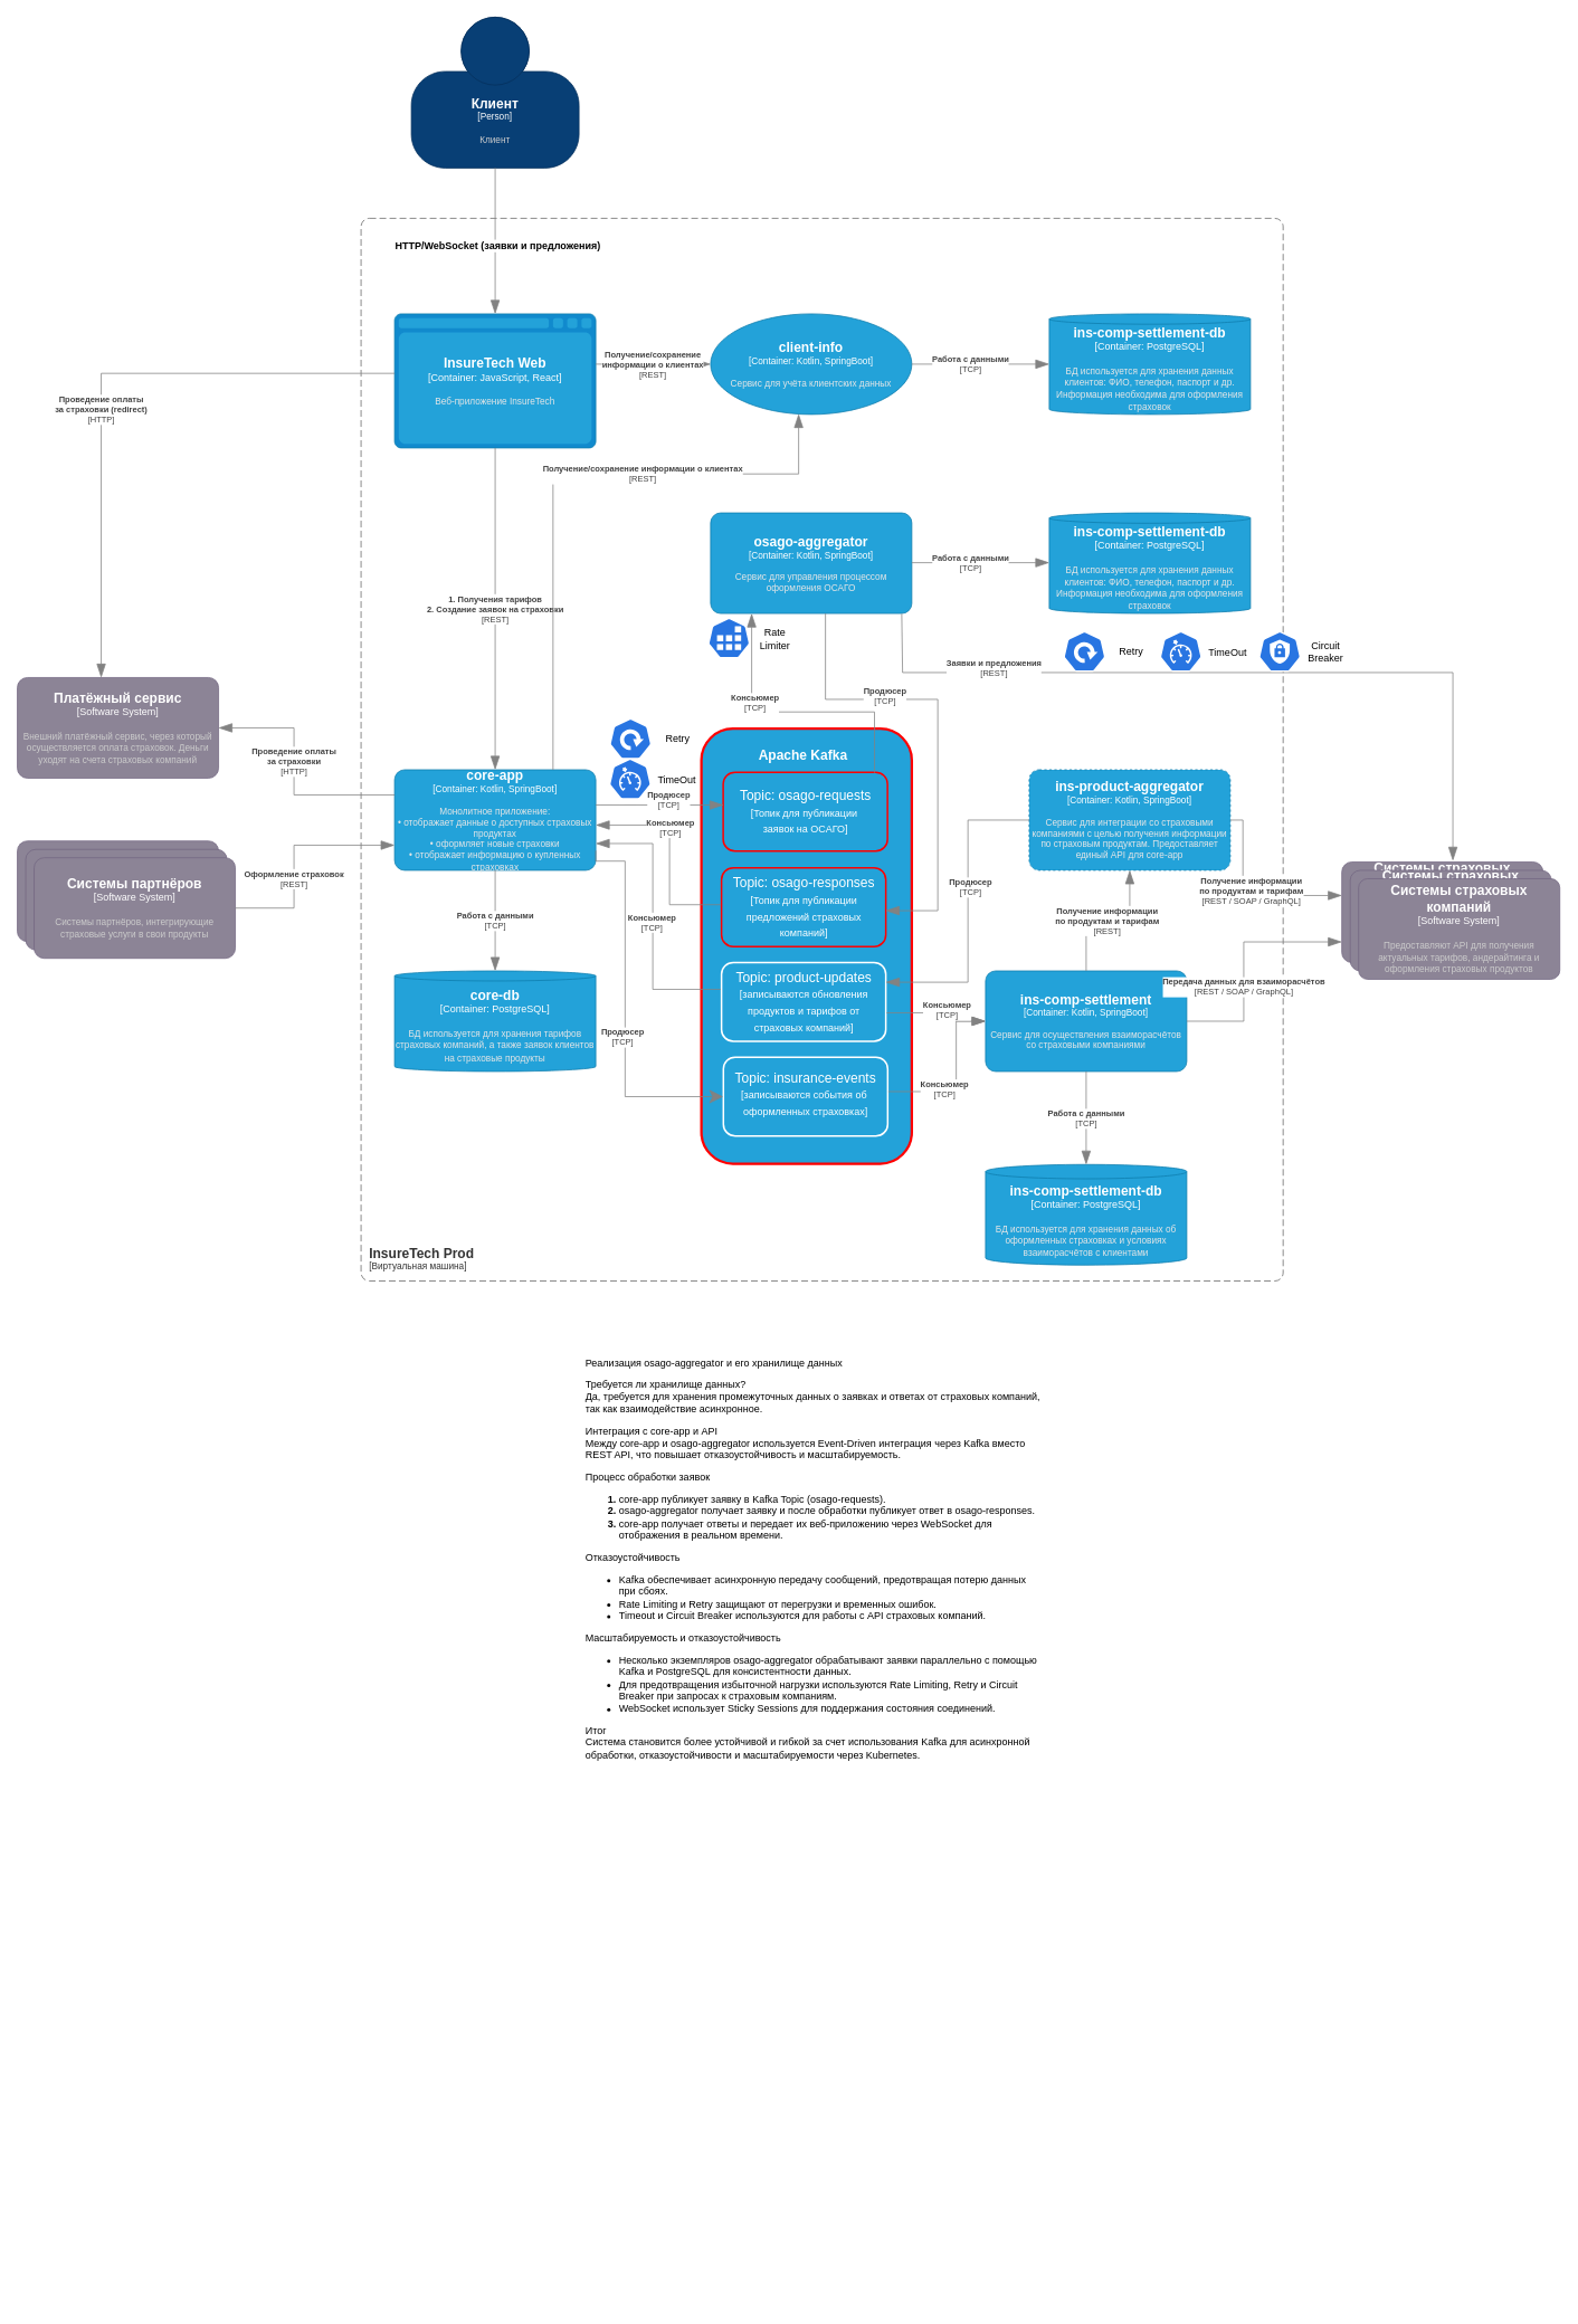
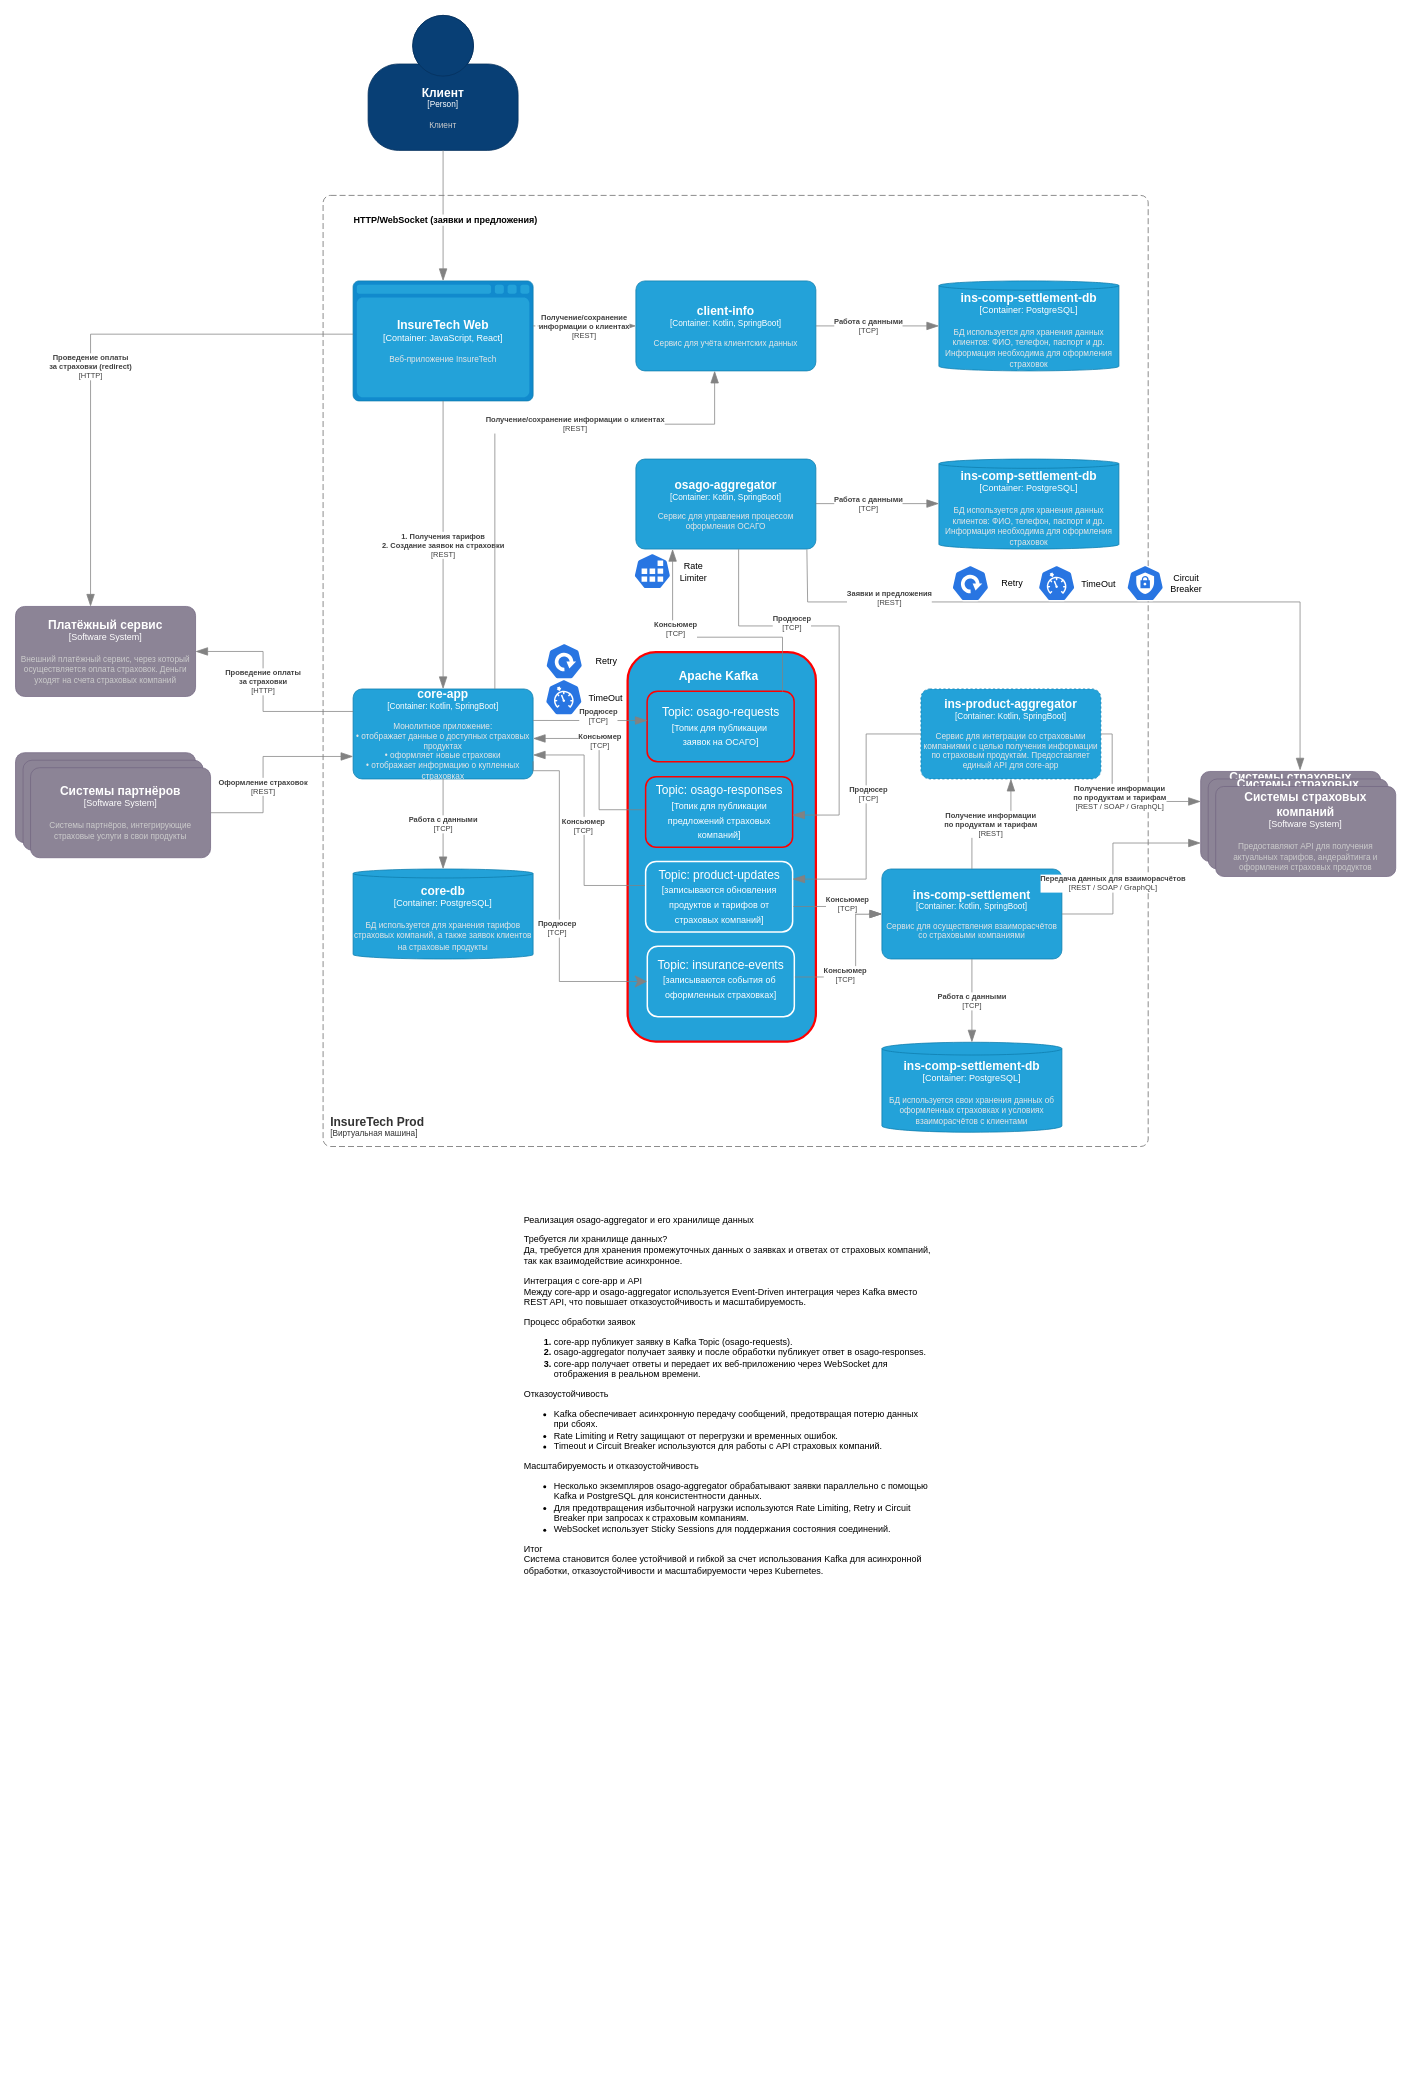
- <mxCell id="32" value="&lt;div style=&quot;text-align: left&quot;&gt;&lt;div style=&quot;text-align: center&quot;&gt;&lt;b&gt;Получение/сохранение&#10; информации о клиентах&lt;/b&gt;&lt;/div&gt;&lt;div style=&quot;text-align: center&quot;&gt;[REST]&lt;/div&gt;&lt;/div&gt;" style="endArrow=blockThin;html=1;fontSize=10;fontColor=#404040;strokeWidth=1;endFill=1;strokeColor=#828282;elbow=vertical;metaEdit=1;endSize=14;startSize=14;jumpStyle=arc;jumpSize=16;rounded=0;edgeStyle=orthogonalEdgeStyle;" parent="1" source="5" target="28" edge="1"><mxGeometry width="240" relative="1" as="geometry"><mxPoint x="720" y="948" as="sourcePoint" /><mxPoint x="900" y="778" as="targetPoint" /><mxPoint x="-1" as="offset" /><Array as="points"><mxPoint x="820" y="434" /><mxPoint x="820" y="434" /></Array></mxGeometry></mxCell>
+ <mxCell id="32" value="&lt;div style=&quot;text-align: left&quot;&gt;&lt;div style=&quot;text-align: center&quot;&gt;&lt;b&gt;Получение/сохранение&#10; информации о клиентах&lt;/b&gt;&lt;/div&gt;&lt;div style=&quot;text-align: center&quot;&gt;[REST]&lt;/div&gt;&lt;/div&gt;" style="endArrow=blockThin;html=1;fontSize=10;fontColor=#404040;strokeWidth=1;endFill=1;strokeColor=#828282;elbow=vertical;metaEdit=1;endSize=14;startSize=14;jumpStyle=arc;jumpSize=16;rounded=0;edgeStyle=orthogonalEdgeStyle;dashed=1;" parent="1" source="5" target="28" edge="1"><mxGeometry width="240" relative="1" as="geometry"><mxPoint x="720" y="948" as="sourcePoint" /><mxPoint x="900" y="778" as="targetPoint" /><mxPoint x="-1" as="offset" /><Array as="points"><mxPoint x="820" y="434" /><mxPoint x="820" y="434" /></Array></mxGeometry></mxCell>
- <mxCell id="28" value="&lt;font style=&quot;font-size: 16px&quot;&gt;&lt;b&gt;client-info&lt;/b&gt;&lt;/font&gt;&lt;div&gt;[Container: Kotlin, SpringBoot]&lt;/div&gt;&lt;br&gt;&lt;div&gt;&lt;font style=&quot;font-size: 11px&quot;&gt;&lt;font color=&quot;#E6E6E6&quot;&gt;Сервис для учёта клиентских данных&lt;/font&gt;&lt;/div&gt;" style="ellipse;whiteSpace=wrap;html=1;fontSize=11;labelBackgroundColor=none;fillColor=#23A2D9;fontColor=#ffffff;align=center;arcSize=10;strokeColor=#0E7DAD;metaEdit=1;resizable=0;points=[[0.25,0,0],[0.5,0,0],[0.75,0,0],[1,0.25,0],[1,0.5,0],[1,0.75,0],[0.75,1,0],[0.5,1,0],[0.25,1,0],[0,0.75,0],[0,0.5,0],[0,0.25,0]];" parent="1" vertex="1"><mxGeometry x="847" y="374" width="240" height="120" as="geometry" /></mxCell>
+ <mxCell id="28" value="&lt;font style=&quot;font-size: 16px&quot;&gt;&lt;b&gt;client-info&lt;/b&gt;&lt;/font&gt;&lt;div&gt;[Container: Kotlin, SpringBoot]&lt;/div&gt;&lt;br&gt;&lt;div&gt;&lt;font style=&quot;font-size: 11px&quot;&gt;&lt;font color=&quot;#E6E6E6&quot;&gt;Сервис для учёта клиентских данных&lt;/font&gt;&lt;/div&gt;" style="rounded=1;whiteSpace=wrap;html=1;fontSize=11;labelBackgroundColor=none;fillColor=#23A2D9;fontColor=#ffffff;align=center;arcSize=10;strokeColor=#0E7DAD;metaEdit=1;resizable=0;points=[[0.25,0,0],[0.5,0,0],[0.75,0,0],[1,0.25,0],[1,0.5,0],[1,0.75,0],[0.75,1,0],[0.5,1,0],[0.25,1,0],[0,0.75,0],[0,0.5,0],[0,0.25,0]];" parent="1" vertex="1"><mxGeometry x="847" y="374" width="240" height="120" as="geometry" /></mxCell>
- <mxCell id="21" value="&lt;font style=&quot;font-size: 16px&quot;&gt;&lt;b&gt;ins-comp-settlement-db&lt;/b&gt;&lt;/font&gt;&lt;div&gt;[Container:&amp;nbsp;PostgreSQL]&lt;/div&gt;&lt;br&gt;&lt;div&gt;&lt;font style=&quot;font-size: 11px&quot;&gt;&lt;font color=&quot;#E6E6E6&quot;&gt;БД используется для хранения данных об оформленных страховках и условиях взаиморасчётов с клиентами&lt;/font&gt;&lt;/div&gt;" style="shape=cylinder3;size=8.51;whiteSpace=wrap;html=1;boundedLbl=1;rounded=0;labelBackgroundColor=none;fillColor=#23A2D9;fontSize=12;fontColor=#ffffff;align=center;strokeColor=#0E7DAD;metaEdit=1;points=[[0.5,0,0],[1,0.25,0],[1,0.5,0],[1,0.75,0],[0.5,1,0],[0,0.75,0],[0,0.5,0],[0,0.25,0]];resizable=0;" parent="1" vertex="1"><mxGeometry x="1175" y="1389" width="240" height="120" as="geometry" /></mxCell>
+ <mxCell id="21" value="&lt;font style=&quot;font-size: 16px&quot;&gt;&lt;b&gt;ins-comp-settlement-db&lt;/b&gt;&lt;/font&gt;&lt;div&gt;[Container:&amp;nbsp;PostgreSQL]&lt;/div&gt;&lt;br&gt;&lt;div&gt;&lt;font style=&quot;font-size: 11px&quot;&gt;&lt;font color=&quot;#E6E6E6&quot;&gt;БД используется свои хранения данных об оформленных страховках и условиях взаиморасчётов с клиентами&lt;/font&gt;&lt;/div&gt;" style="shape=cylinder3;size=8.51;whiteSpace=wrap;html=1;boundedLbl=1;rounded=0;labelBackgroundColor=none;fillColor=#23A2D9;fontSize=12;fontColor=#ffffff;align=center;strokeColor=#0E7DAD;metaEdit=1;points=[[0.5,0,0],[1,0.25,0],[1,0.5,0],[1,0.75,0],[0.5,1,0],[0,0.75,0],[0,0.5,0],[0,0.25,0]];resizable=0;" parent="1" vertex="1"><mxGeometry x="1175" y="1389" width="240" height="120" as="geometry" /></mxCell>
